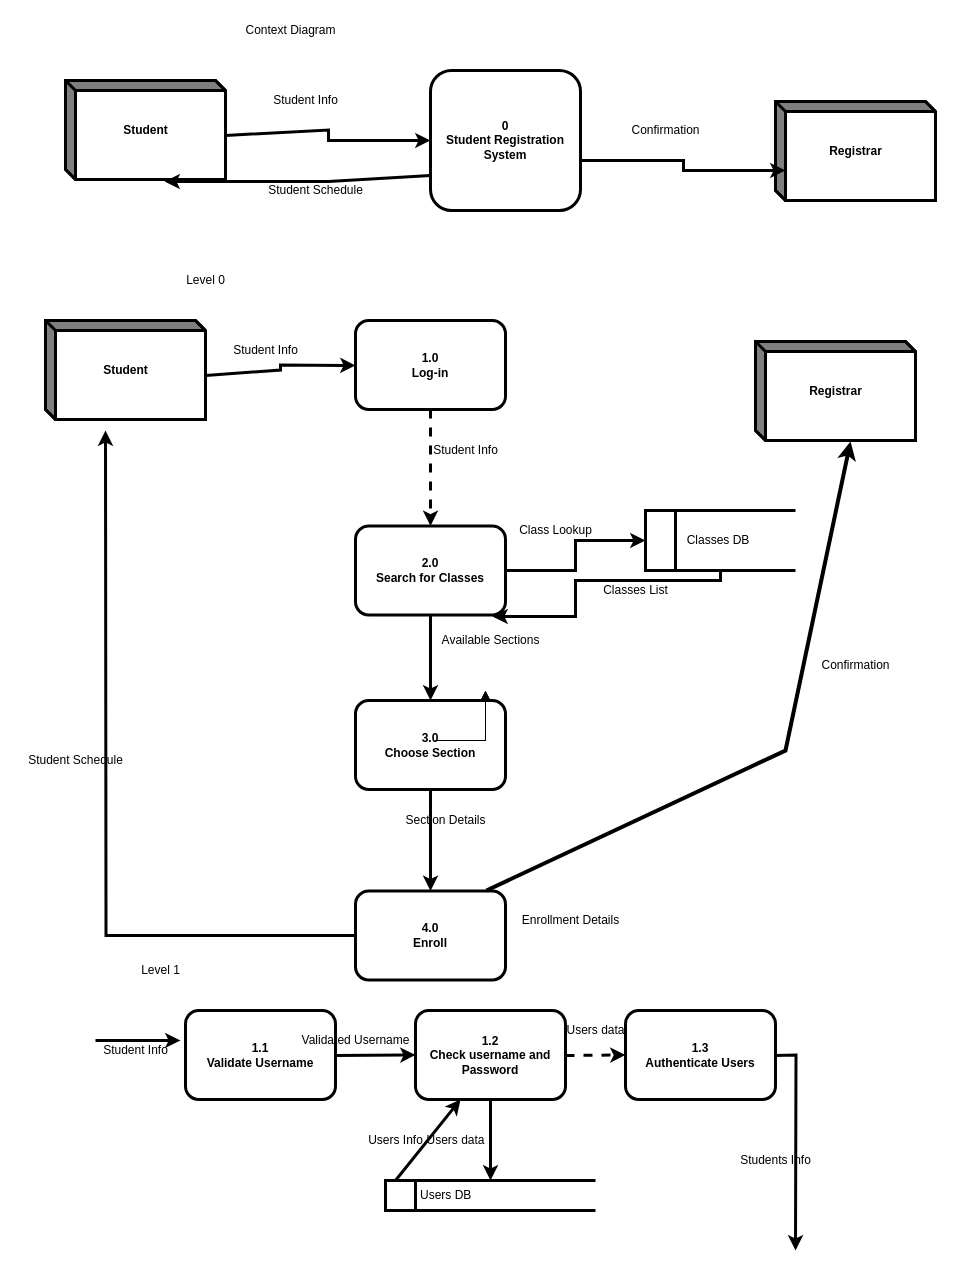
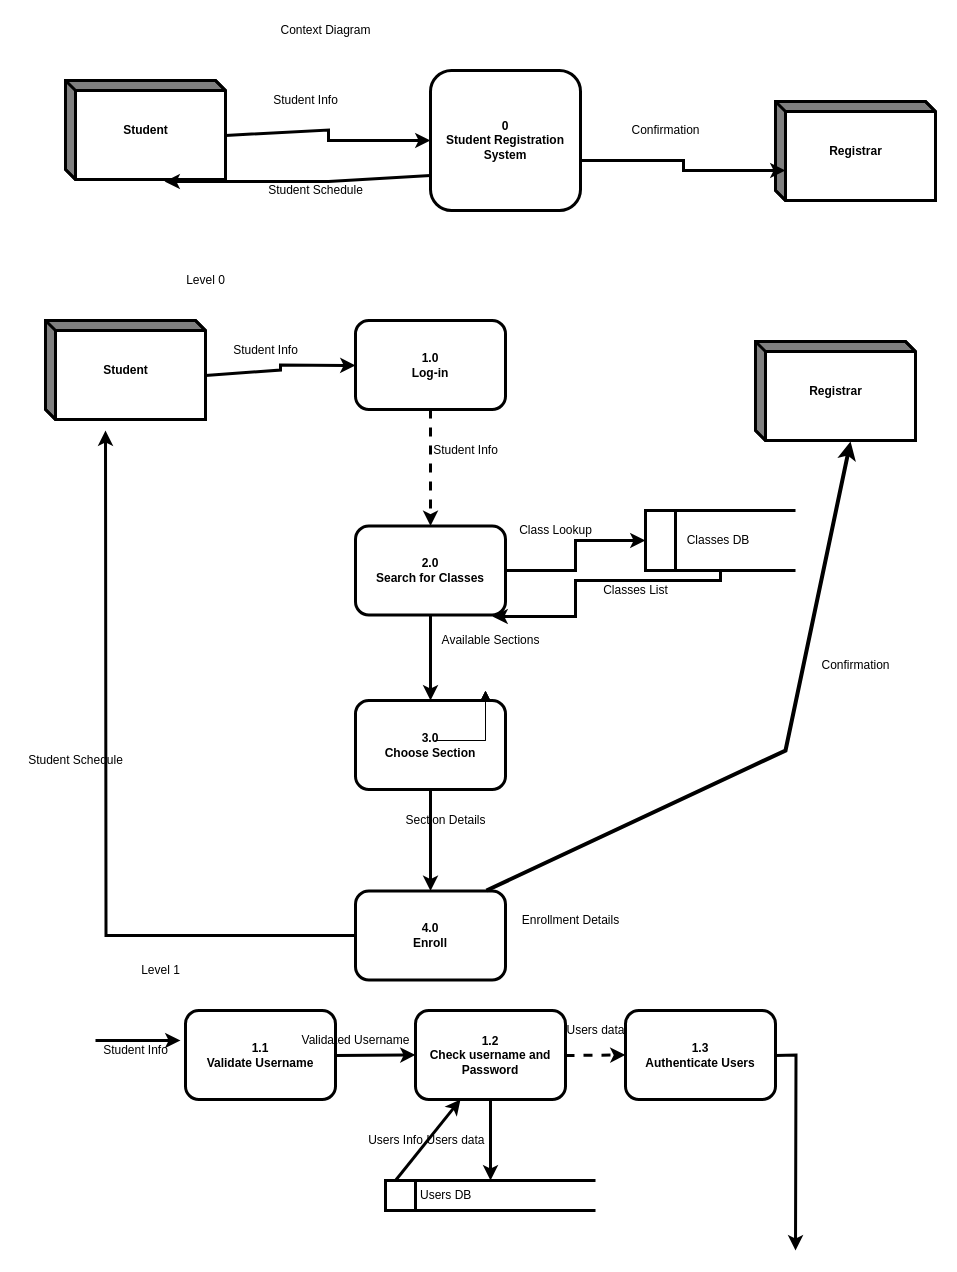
- <mxCell id="4" value="Context Diagram" style="text;html=1;align=center;verticalAlign=middle;resizable=0;points=[];autosize=1;" parent="1" vertex="1"><mxGeometry x="235" y="20" width="110" height="20" as="geometry" /></mxCell>
+ <mxCell id="4" value="Context Diagram" style="text;html=1;align=center;verticalAlign=middle;resizable=0;points=[];autosize=1;" parent="1" vertex="1"><mxGeometry x="270" width="110" height="20" as="geometry" y="20" /></mxCell>
- <mxCell id="47" value="Students Info" style="text;html=1;align=center;verticalAlign=middle;resizable=0;points=[];autosize=1;" parent="1" vertex="1"><mxGeometry x="730" y="1150" width="90" height="20" as="geometry" /></mxCell>
